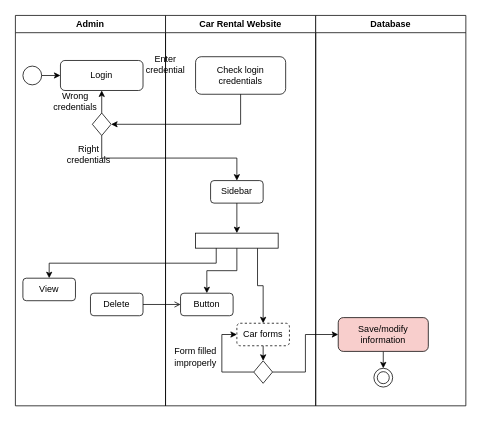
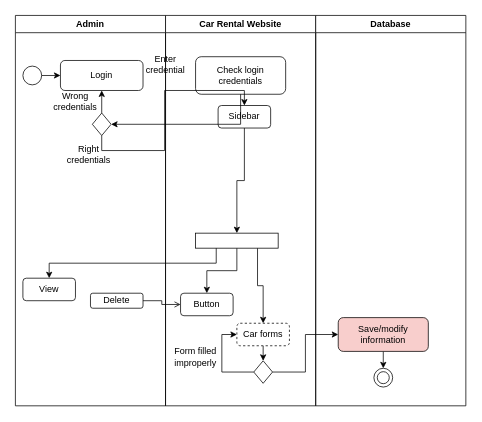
- <mxCell id="25" value="Sidebar" style="rounded=1;whiteSpace=wrap;html=1;" parent="12" vertex="1"><mxGeometry x="60" y="220" width="70" height="30" as="geometry" /></mxCell>
+ <mxCell id="25" value="Sidebar" style="rounded=1;whiteSpace=wrap;html=1;" parent="12" vertex="1"><mxGeometry x="70" y="120" width="70" height="30" as="geometry" /></mxCell>
- <mxCell id="10" value="Delete" style="rounded=1;whiteSpace=wrap;html=1;" parent="2" vertex="1"><mxGeometry x="100" y="370" width="70" height="30" as="geometry" /></mxCell>
+ <mxCell id="10" value="Delete" style="rounded=1;whiteSpace=wrap;html=1;" parent="2" vertex="1"><mxGeometry x="100" y="370" width="70" height="20" as="geometry" /></mxCell>
